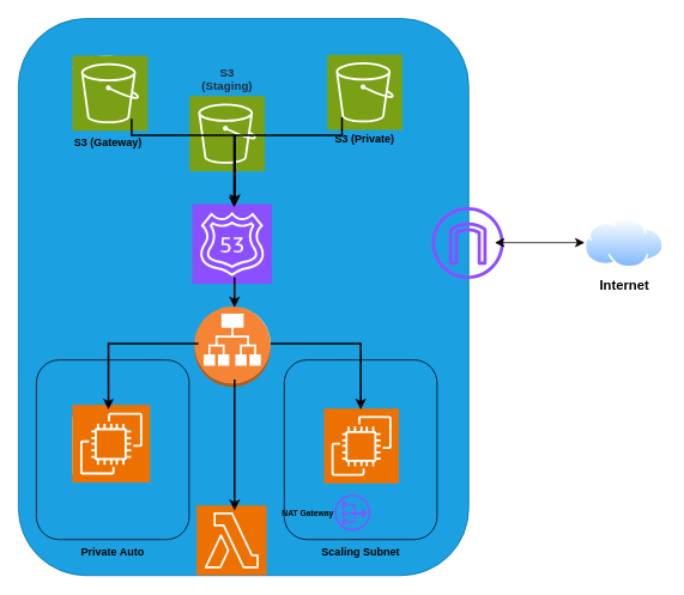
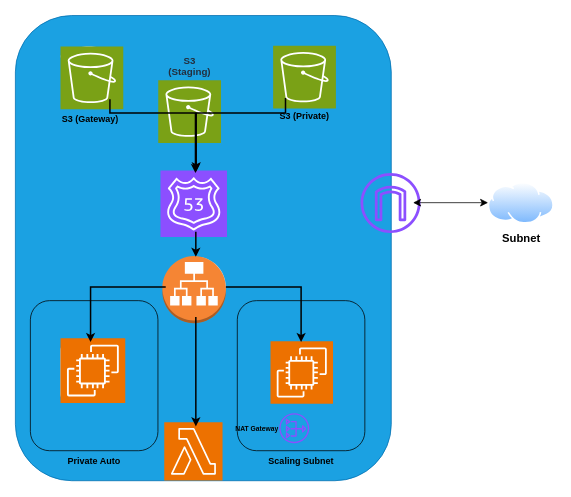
- <mxCell id="28" value="&lt;b&gt;&lt;font style=&quot;font-size: 15px;&quot;&gt;Internet&lt;/font&gt;&lt;/b&gt;" style="image;aspect=fixed;perimeter=ellipsePerimeter;html=1;align=center;shadow=0;dashed=0;spacingTop=3;image=img/lib/active_directory/internet_cloud.svg;" vertex="1" parent="1"><mxGeometry x="650" y="242.25" width="88.1" height="55.5" as="geometry" /></mxCell>
+ <mxCell id="28" value="&lt;b&gt;&lt;font style=&quot;font-size: 15px;&quot;&gt;Subnet&lt;/font&gt;&lt;/b&gt;" style="image;aspect=fixed;perimeter=ellipsePerimeter;html=1;align=center;shadow=0;dashed=0;spacingTop=3;image=img/lib/active_directory/internet_cloud.svg;" vertex="1" parent="1"><mxGeometry x="650" y="242.25" width="88.1" height="55.5" as="geometry" /></mxCell>
